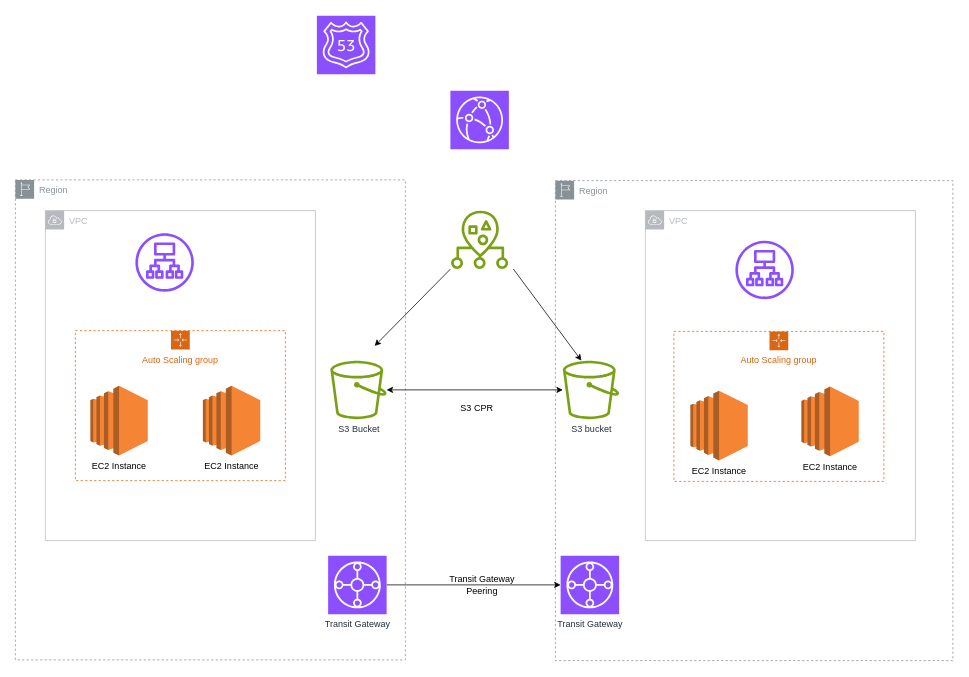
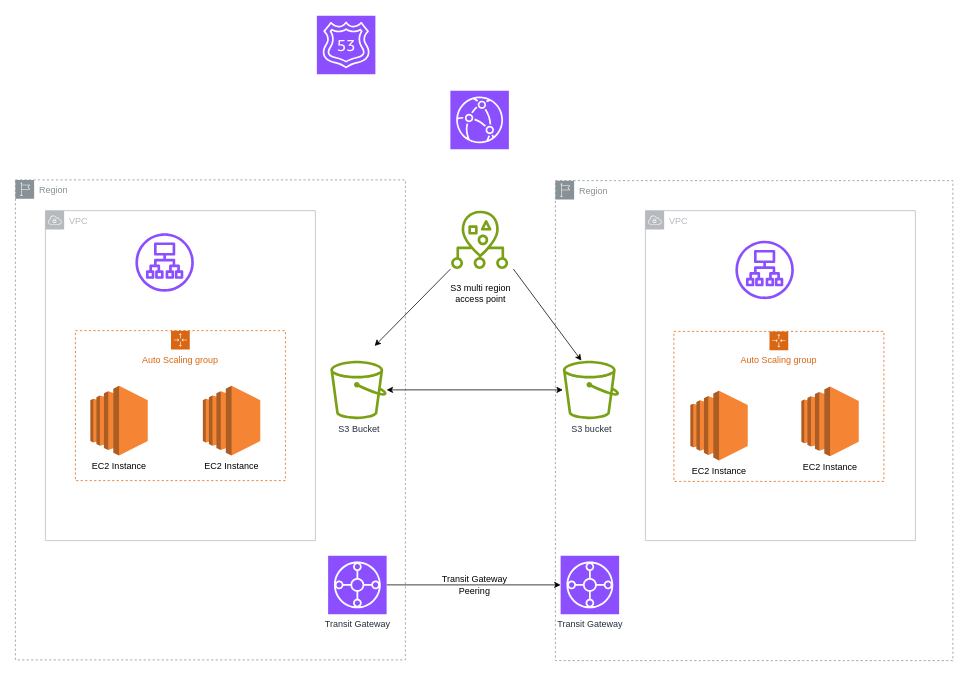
+ <mxCell id="15" value="S3 multi region&lt;br&gt;access point" style="text;html=1;align=center;verticalAlign=middle;resizable=0;points=[];autosize=1;strokeColor=none;fillColor=none;" vertex="1" parent="1"><mxGeometry x="590" y="370" width="100" height="40" as="geometry" /></mxCell>
- <mxCell id="18" value="S3 CPR" style="text;html=1;align=center;verticalAlign=middle;resizable=0;points=[];autosize=1;strokeColor=none;fillColor=none;" vertex="1" parent="1"><mxGeometry x="600" y="528" width="70" height="30" as="geometry" /></mxCell>
- <mxCell id="27" value="Transit Gateway&lt;br&gt;Peering" style="text;html=1;align=center;verticalAlign=middle;resizable=0;points=[];autosize=1;strokeColor=none;fillColor=none;" vertex="1" parent="1"><mxGeometry x="587" y="759" width="110" height="40" as="geometry" /></mxCell>
+ <mxCell id="27" value="Transit Gateway&lt;br&gt;Peering" style="text;html=1;align=center;verticalAlign=middle;resizable=0;points=[];autosize=1;strokeColor=none;fillColor=none;" vertex="1" parent="1"><mxGeometry x="577" y="759" width="110" height="40" as="geometry" /></mxCell>
